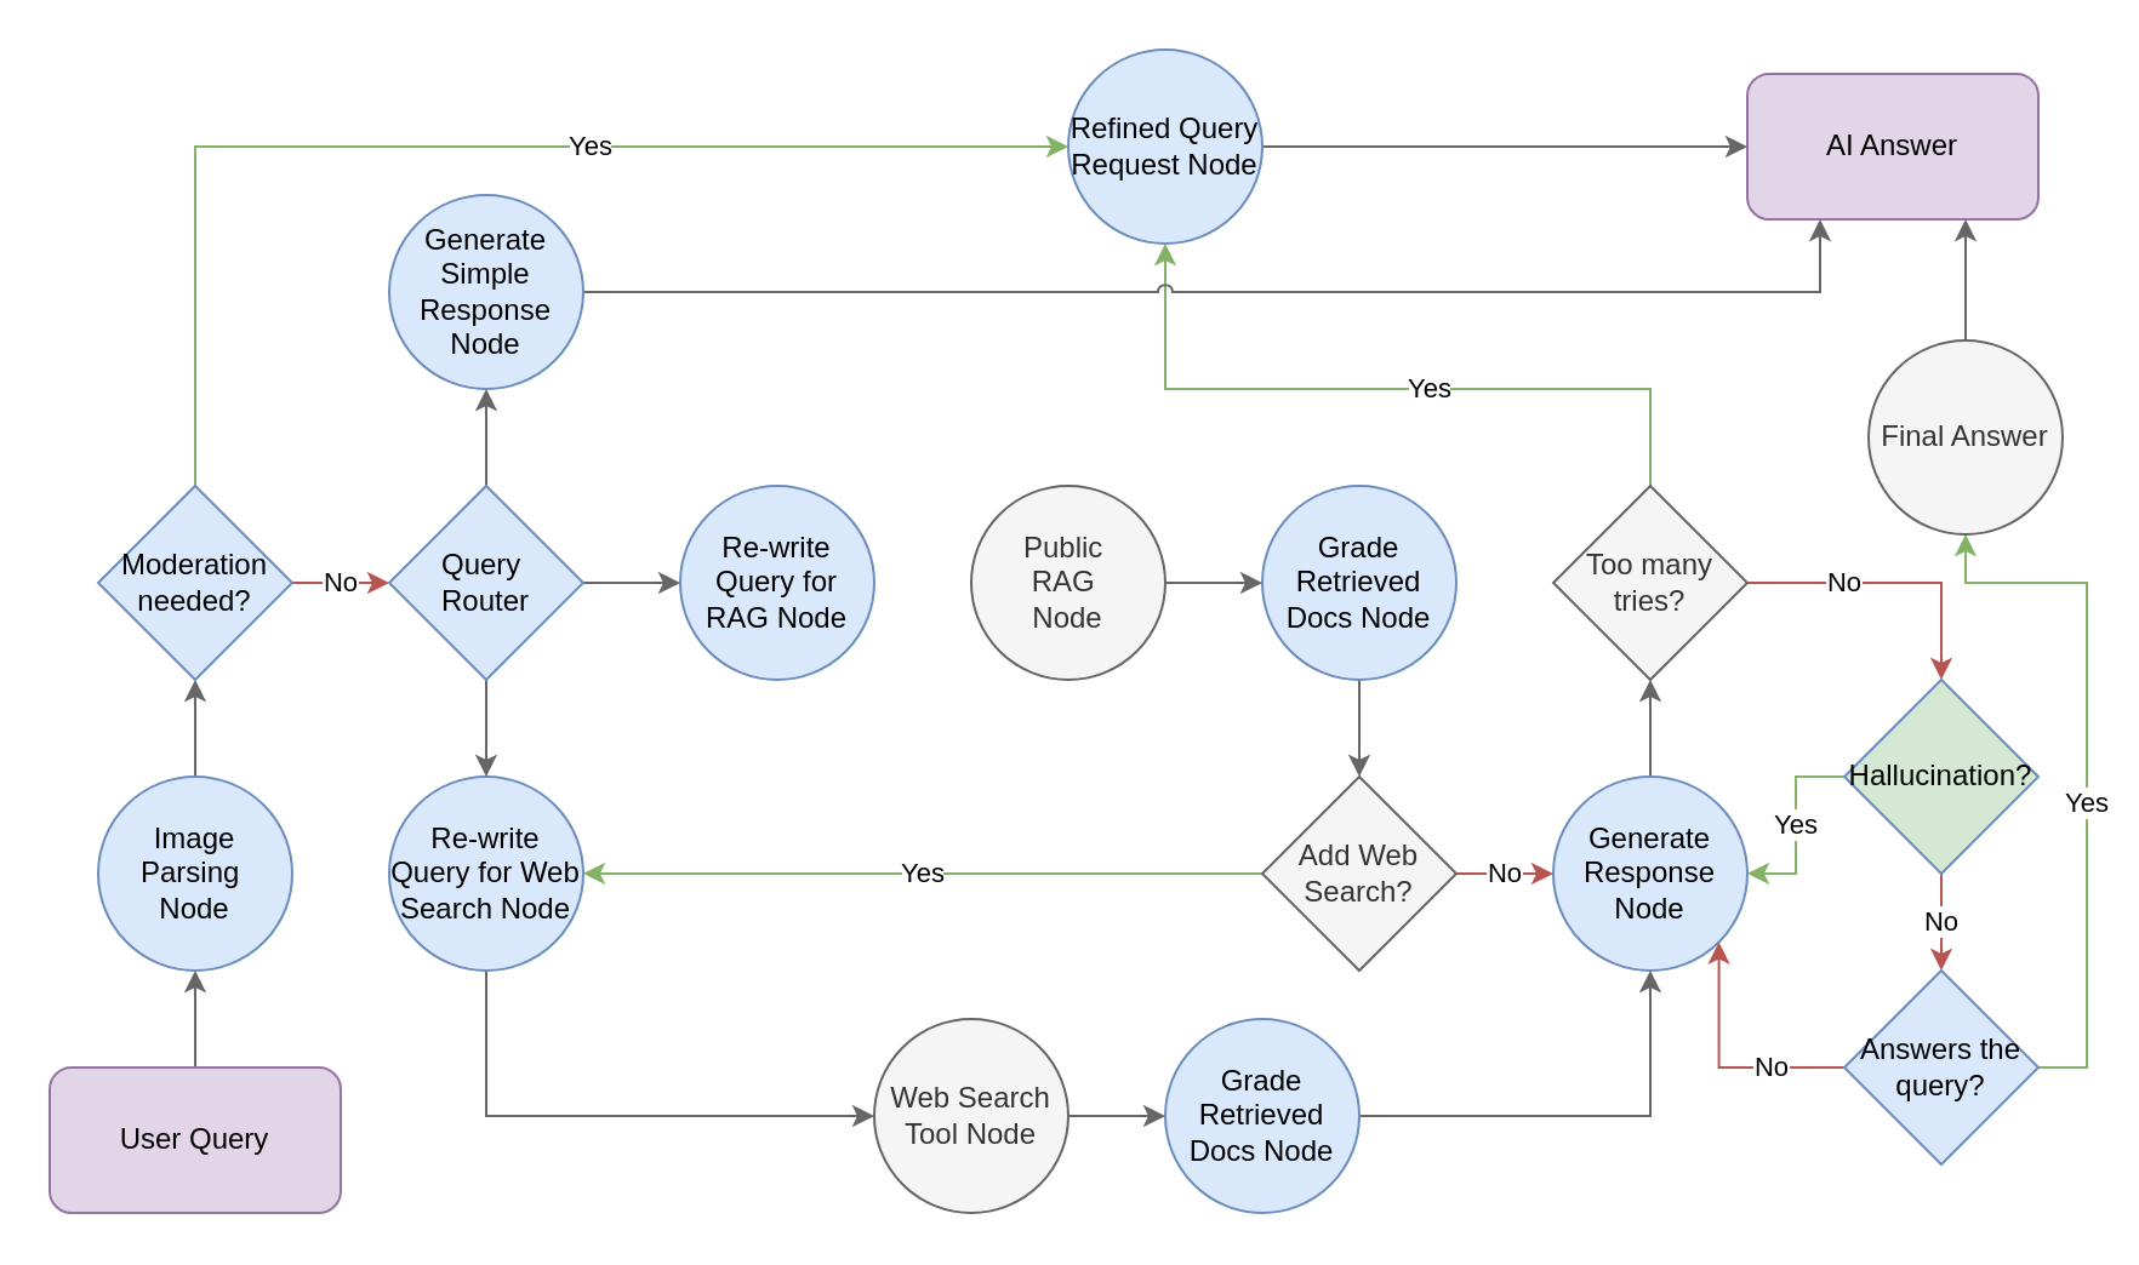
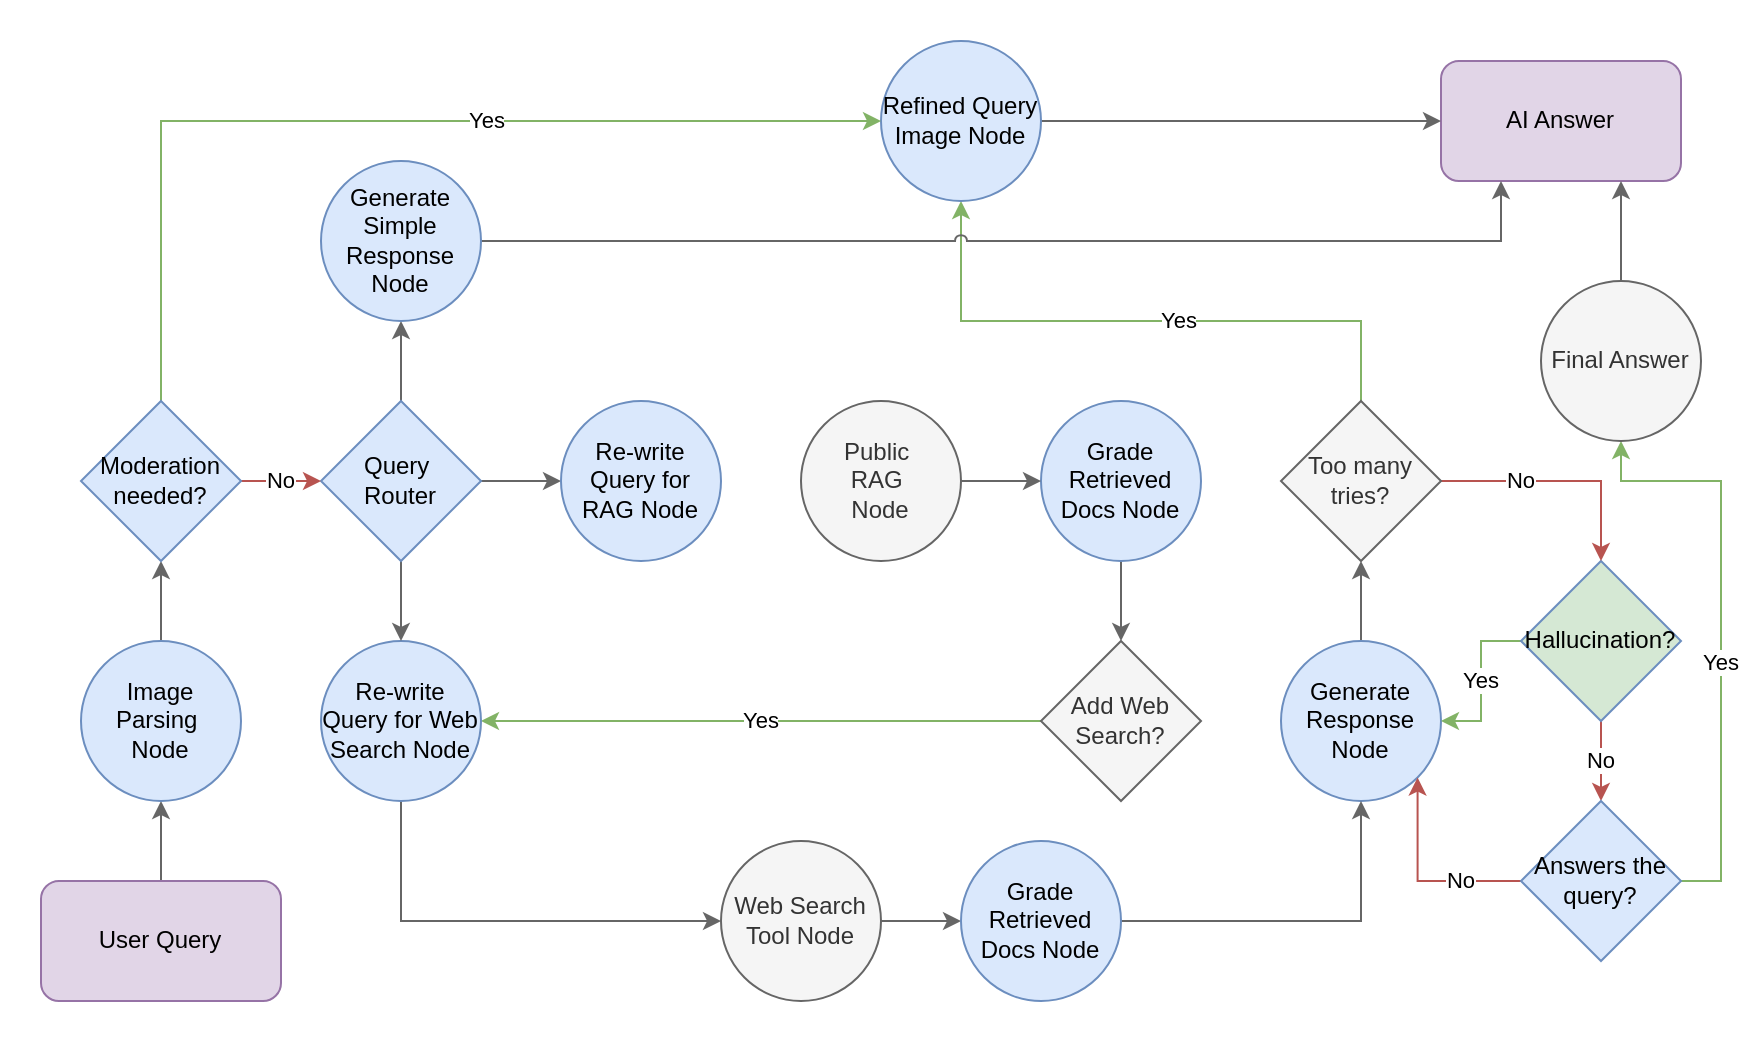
- <mxCell id="34" value="Refined Query Request&amp;nbsp;&lt;span style=&quot;background-color: initial;&quot;&gt;Node&lt;/span&gt;" style="ellipse;whiteSpace=wrap;html=1;aspect=fixed;fillColor=#dae8fc;strokeColor=#6c8ebf;movable=0;resizable=0;rotatable=0;deletable=0;editable=0;locked=1;connectable=0;" parent="1" vertex="1"><mxGeometry x="440" y="20" width="80" height="80" as="geometry" /></mxCell>
+ <mxCell id="34" value="Refined Query Image&amp;nbsp;&lt;span style=&quot;background-color: initial;&quot;&gt;Node&lt;/span&gt;" style="ellipse;whiteSpace=wrap;html=1;aspect=fixed;fillColor=#dae8fc;strokeColor=#6c8ebf;movable=0;resizable=0;rotatable=0;deletable=0;editable=0;locked=1;connectable=0;" parent="1" vertex="1"><mxGeometry x="440" y="20" width="80" height="80" as="geometry" /></mxCell>
- <mxCell id="6" value="No" style="rounded=0;orthogonalLoop=1;jettySize=auto;html=1;entryX=0;entryY=0.5;entryDx=0;entryDy=0;fillColor=#f8cecc;strokeColor=#b85450;exitX=1;exitY=0.5;exitDx=0;exitDy=0;movable=0;resizable=0;rotatable=0;deletable=0;editable=0;locked=1;connectable=0;edgeStyle=orthogonalEdgeStyle;" parent="1" source="8" target="10" edge="1"><mxGeometry relative="1" as="geometry"><mxPoint x="693.333" y="286.667" as="sourcePoint" /><mxPoint x="720" y="340" as="targetPoint" /><mxPoint as="offset" /></mxGeometry></mxCell>
